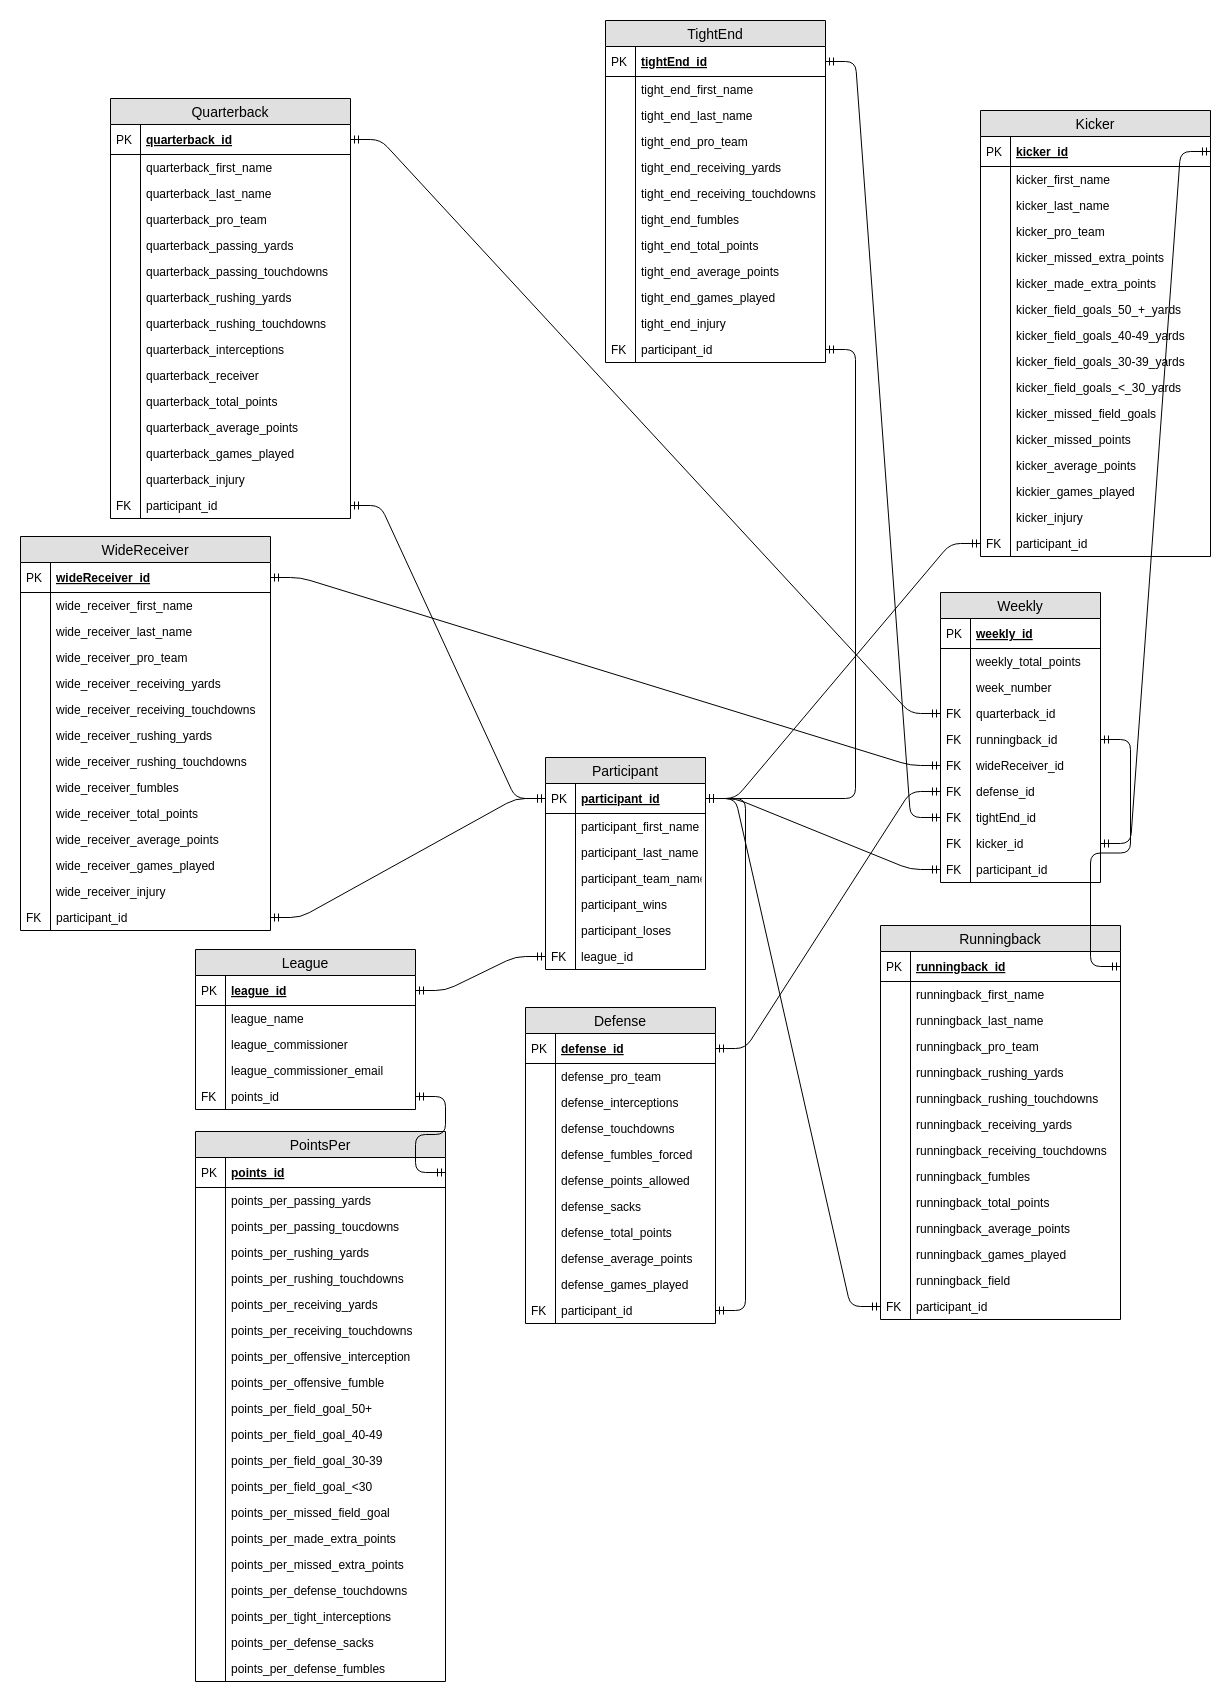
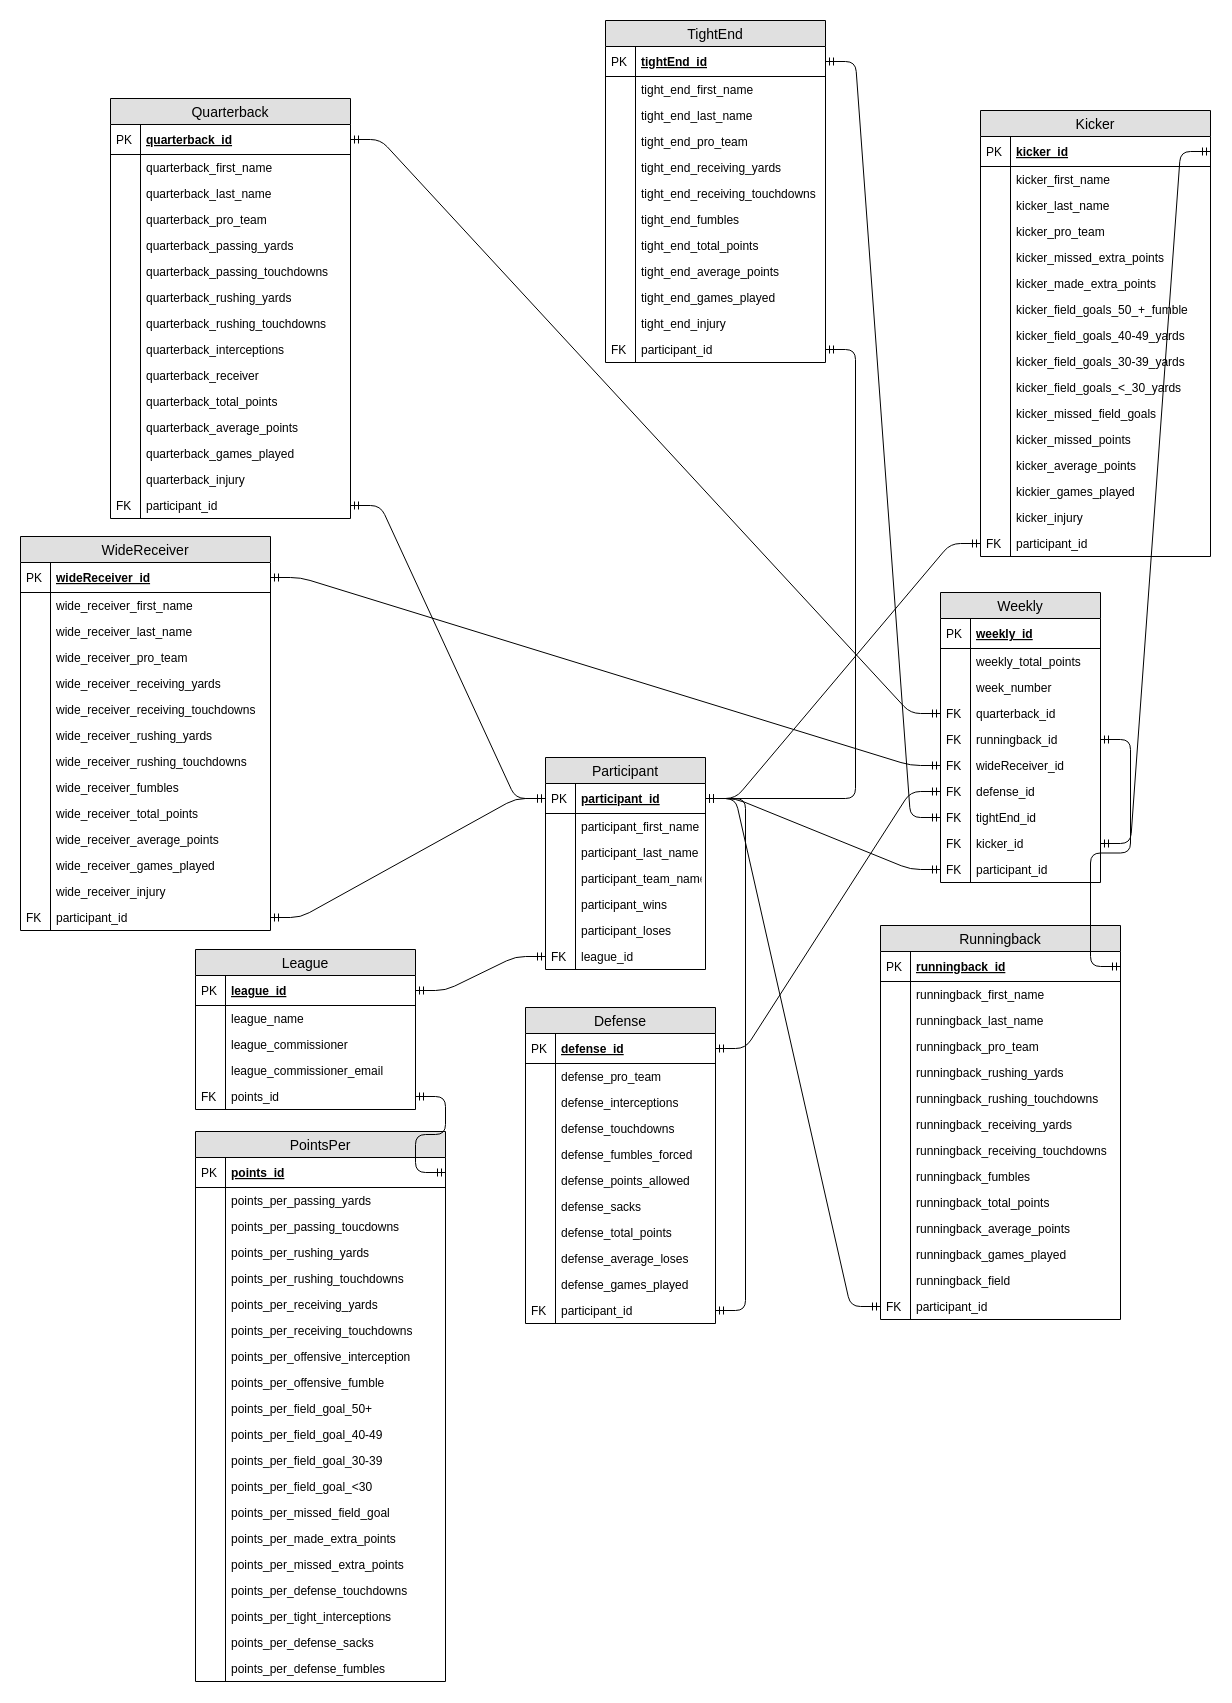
- <mxCell id="183" value="kicker_field_goals_50_+_yards&#10;&#10;" style="shape=partialRectangle;top=0;left=0;right=0;bottom=0;align=left;verticalAlign=top;fillColor=none;spacingLeft=34;spacingRight=4;overflow=hidden;rotatable=0;points=[[0,0.5],[1,0.5]];portConstraint=eastwest;dropTarget=0;fontSize=12;" vertex="1" parent="170"><mxGeometry y="186" width="230" height="26" as="geometry" /></mxCell>
+ <mxCell id="183" value="kicker_field_goals_50_+_fumble&#10;&#10;" style="shape=partialRectangle;top=0;left=0;right=0;bottom=0;align=left;verticalAlign=top;fillColor=none;spacingLeft=34;spacingRight=4;overflow=hidden;rotatable=0;points=[[0,0.5],[1,0.5]];portConstraint=eastwest;dropTarget=0;fontSize=12;" vertex="1" parent="170"><mxGeometry y="186" width="230" height="26" as="geometry" /></mxCell>
- <mxCell id="63" value="defense_average_points" style="shape=partialRectangle;top=0;left=0;right=0;bottom=0;align=left;verticalAlign=top;fillColor=none;spacingLeft=34;spacingRight=4;overflow=hidden;rotatable=0;points=[[0,0.5],[1,0.5]];portConstraint=eastwest;dropTarget=0;fontSize=12;" vertex="1" parent="46"><mxGeometry y="238" width="190" height="26" as="geometry" /></mxCell>
+ <mxCell id="63" value="defense_average_loses" style="shape=partialRectangle;top=0;left=0;right=0;bottom=0;align=left;verticalAlign=top;fillColor=none;spacingLeft=34;spacingRight=4;overflow=hidden;rotatable=0;points=[[0,0.5],[1,0.5]];portConstraint=eastwest;dropTarget=0;fontSize=12;" vertex="1" parent="46"><mxGeometry y="238" width="190" height="26" as="geometry" /></mxCell>
